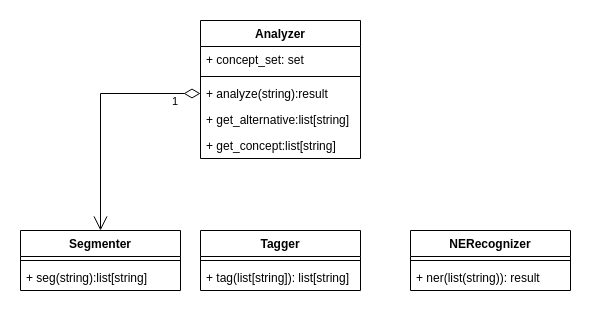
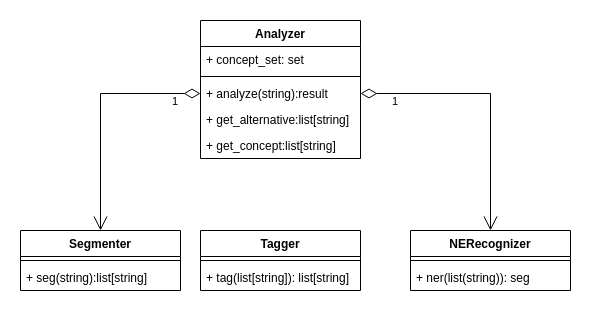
+ <mxCell id="18" value="1" style="endArrow=open;html=1;endSize=12;startArrow=diamondThin;startSize=14;startFill=0;edgeStyle=orthogonalEdgeStyle;align=left;verticalAlign=bottom;rounded=0;entryX=0.5;entryY=0;entryDx=0;entryDy=0;exitX=1;exitY=0.5;exitDx=0;exitDy=0;" edge="1" parent="1" source="5" target="14"><mxGeometry x="-0.775" y="-17" relative="1" as="geometry"><mxPoint x="490" y="80" as="sourcePoint" /><mxPoint x="600" y="450" as="targetPoint" /><mxPoint as="offset" /></mxGeometry></mxCell>
- <mxCell id="16" value="+ ner(list(string)): result" style="text;strokeColor=none;fillColor=none;align=left;verticalAlign=top;spacingLeft=4;spacingRight=4;overflow=hidden;rotatable=0;points=[[0,0.5],[1,0.5]];portConstraint=eastwest;" vertex="1" parent="14"><mxGeometry y="34" width="160" height="26" as="geometry" /></mxCell>
+ <mxCell id="16" value="+ ner(list(string)): seg" style="text;strokeColor=none;fillColor=none;align=left;verticalAlign=top;spacingLeft=4;spacingRight=4;overflow=hidden;rotatable=0;points=[[0,0.5],[1,0.5]];portConstraint=eastwest;" vertex="1" parent="14"><mxGeometry y="34" width="160" height="26" as="geometry" /></mxCell>
